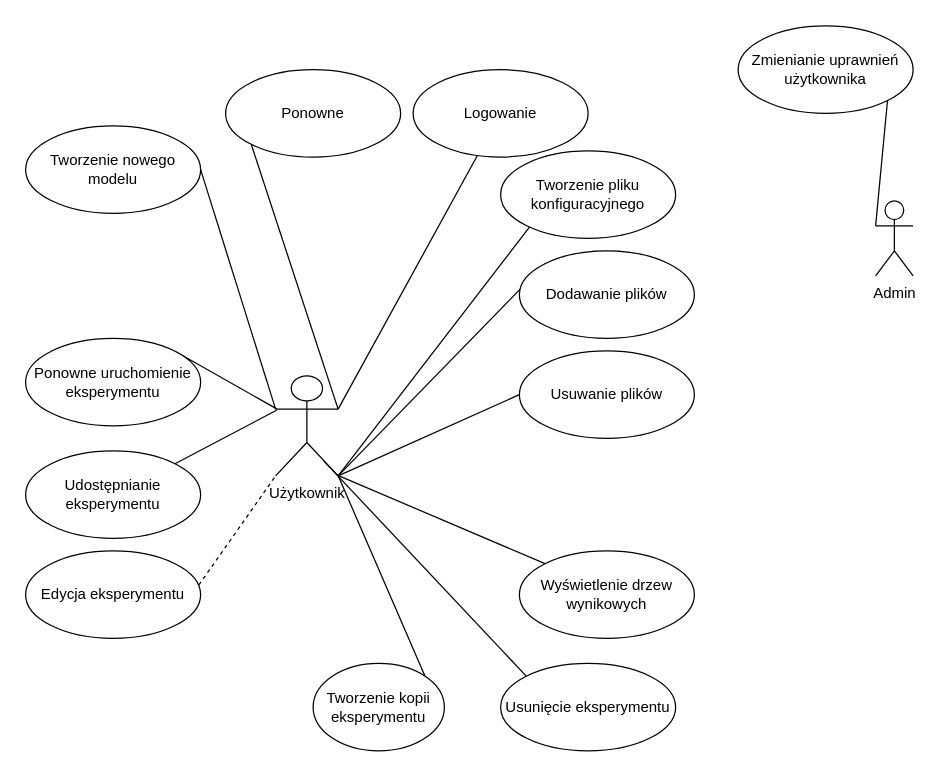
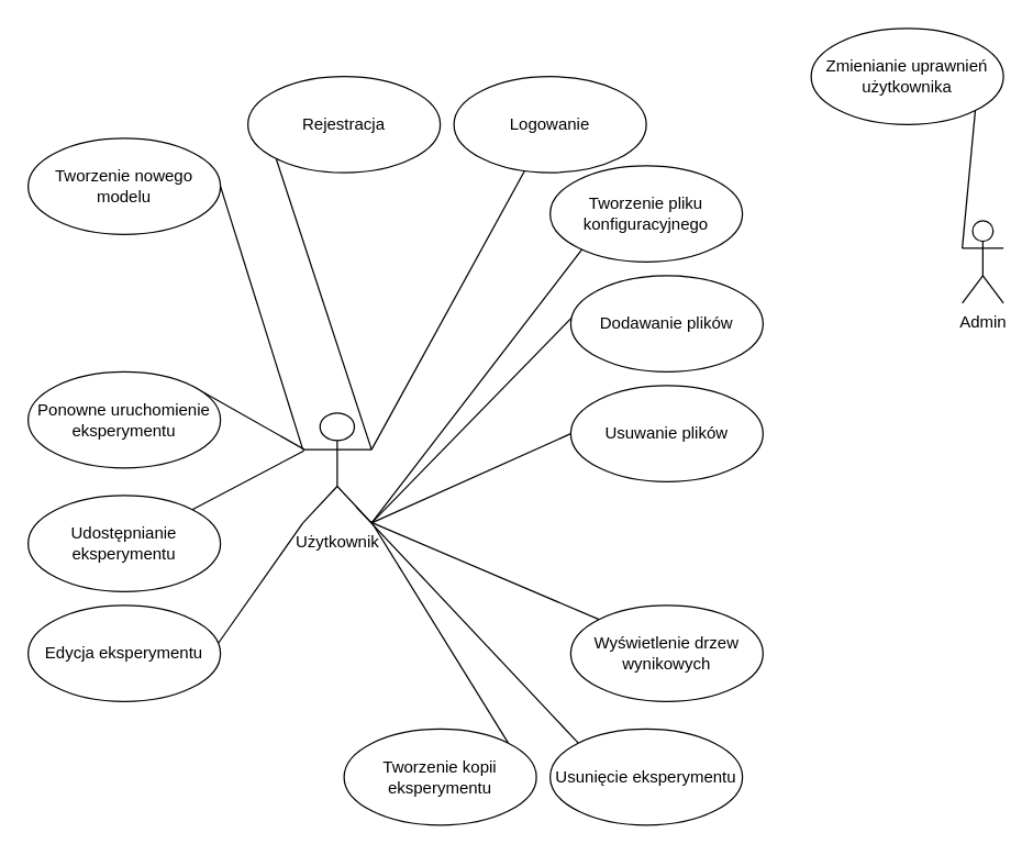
- <mxCell id="5" value="&lt;div&gt;Ponowne&lt;/div&gt;" style="ellipse;whiteSpace=wrap;html=1;" vertex="1" parent="1"><mxGeometry x="180" y="55" width="140" height="70" as="geometry" /></mxCell>
+ <mxCell id="5" value="&lt;div&gt;Rejestracja&lt;/div&gt;" style="ellipse;whiteSpace=wrap;html=1;" vertex="1" parent="1"><mxGeometry x="180" y="55" width="140" height="70" as="geometry" /></mxCell>
- <mxCell id="29" value="" style="endArrow=none;html=1;entryX=0;entryY=1;entryDx=0;entryDy=0;entryPerimeter=0;exitX=0.99;exitY=0.39;exitDx=0;exitDy=0;exitPerimeter=0;dashed=1;" edge="1" parent="1" source="20" target="3"><mxGeometry width="50" height="50" relative="1" as="geometry"><mxPoint x="20" y="720" as="sourcePoint" /><mxPoint x="70" y="670" as="targetPoint" /></mxGeometry></mxCell>
+ <mxCell id="29" value="" style="endArrow=none;html=1;entryX=0;entryY=1;entryDx=0;entryDy=0;entryPerimeter=0;exitX=0.99;exitY=0.39;exitDx=0;exitDy=0;exitPerimeter=0;" edge="1" parent="1" source="20" target="3"><mxGeometry width="50" height="50" relative="1" as="geometry"><mxPoint x="20" y="720" as="sourcePoint" /><mxPoint x="70" y="670" as="targetPoint" /></mxGeometry></mxCell>
- <mxCell id="26" value="Tworzenie kopii eksperymentu" style="ellipse;whiteSpace=wrap;html=1;" vertex="1" parent="1"><mxGeometry x="250" y="530" width="105" height="70" as="geometry" /></mxCell>
+ <mxCell id="26" value="Tworzenie kopii eksperymentu" style="ellipse;whiteSpace=wrap;html=1;" vertex="1" parent="1"><mxGeometry x="250" y="530" width="140" height="70" as="geometry" /></mxCell>
